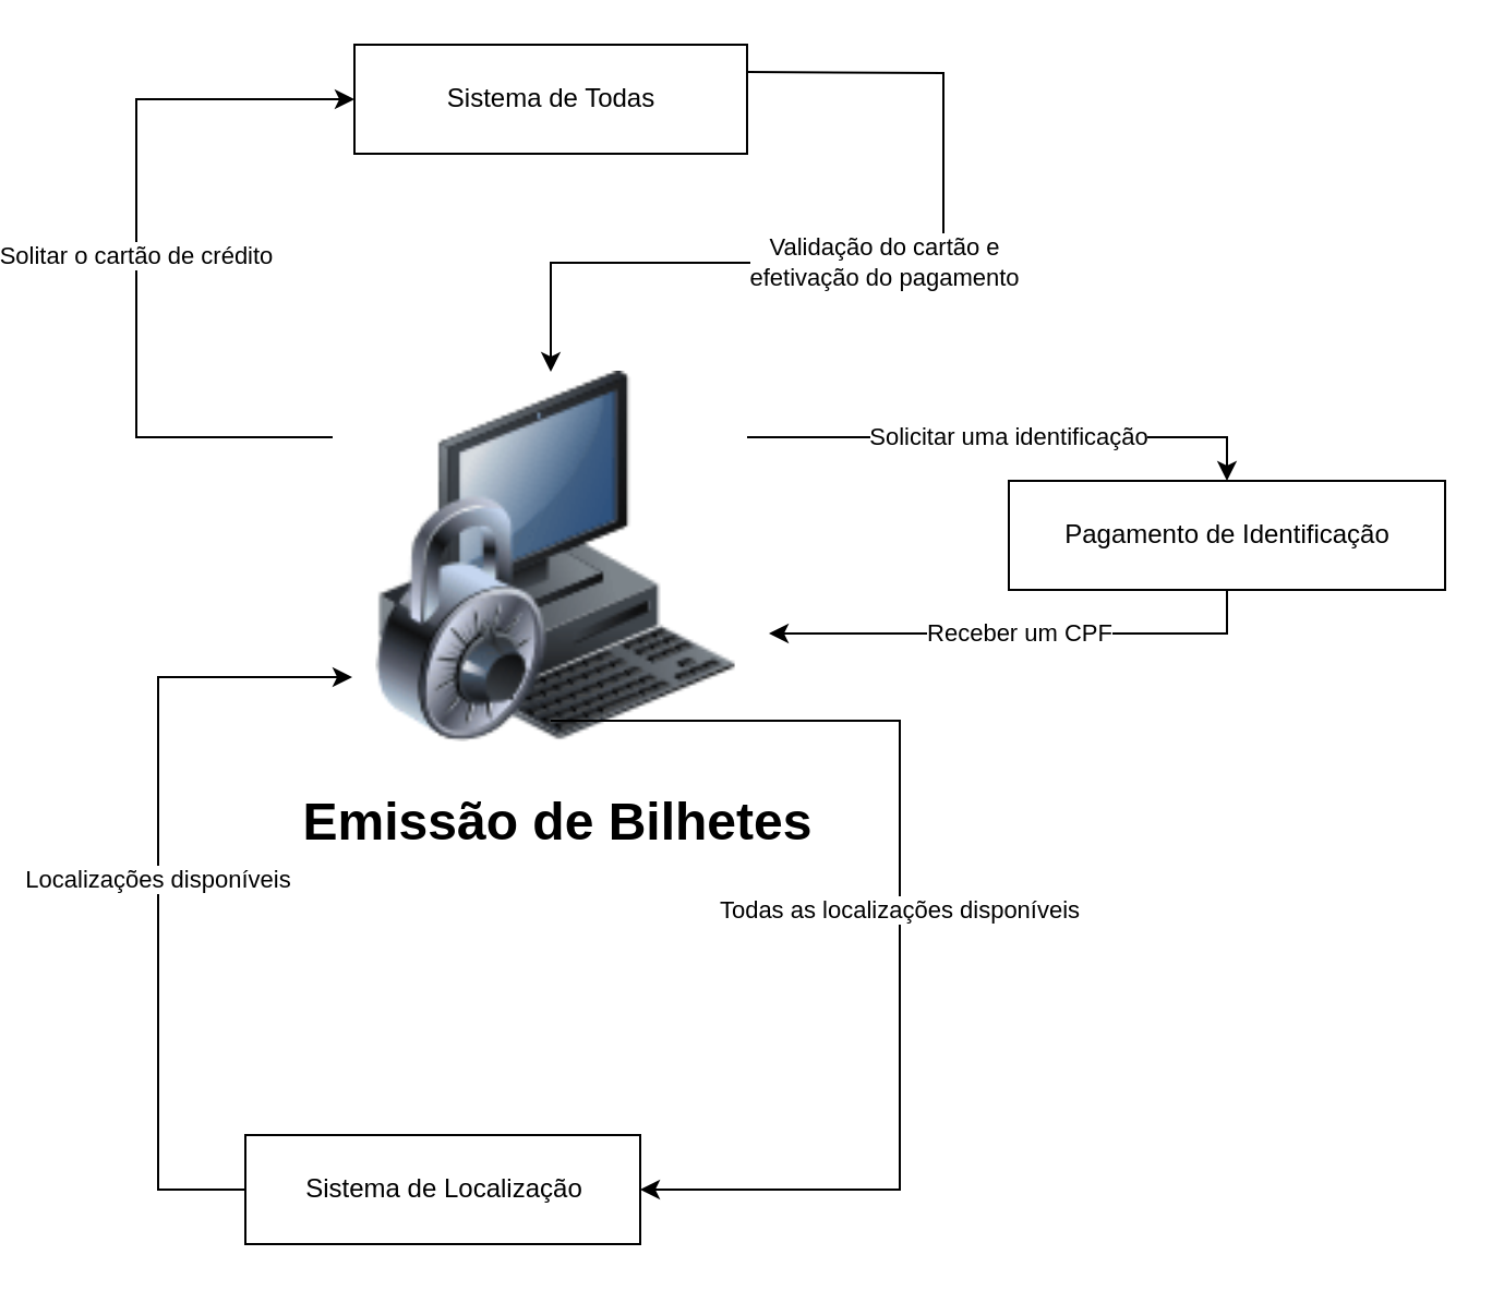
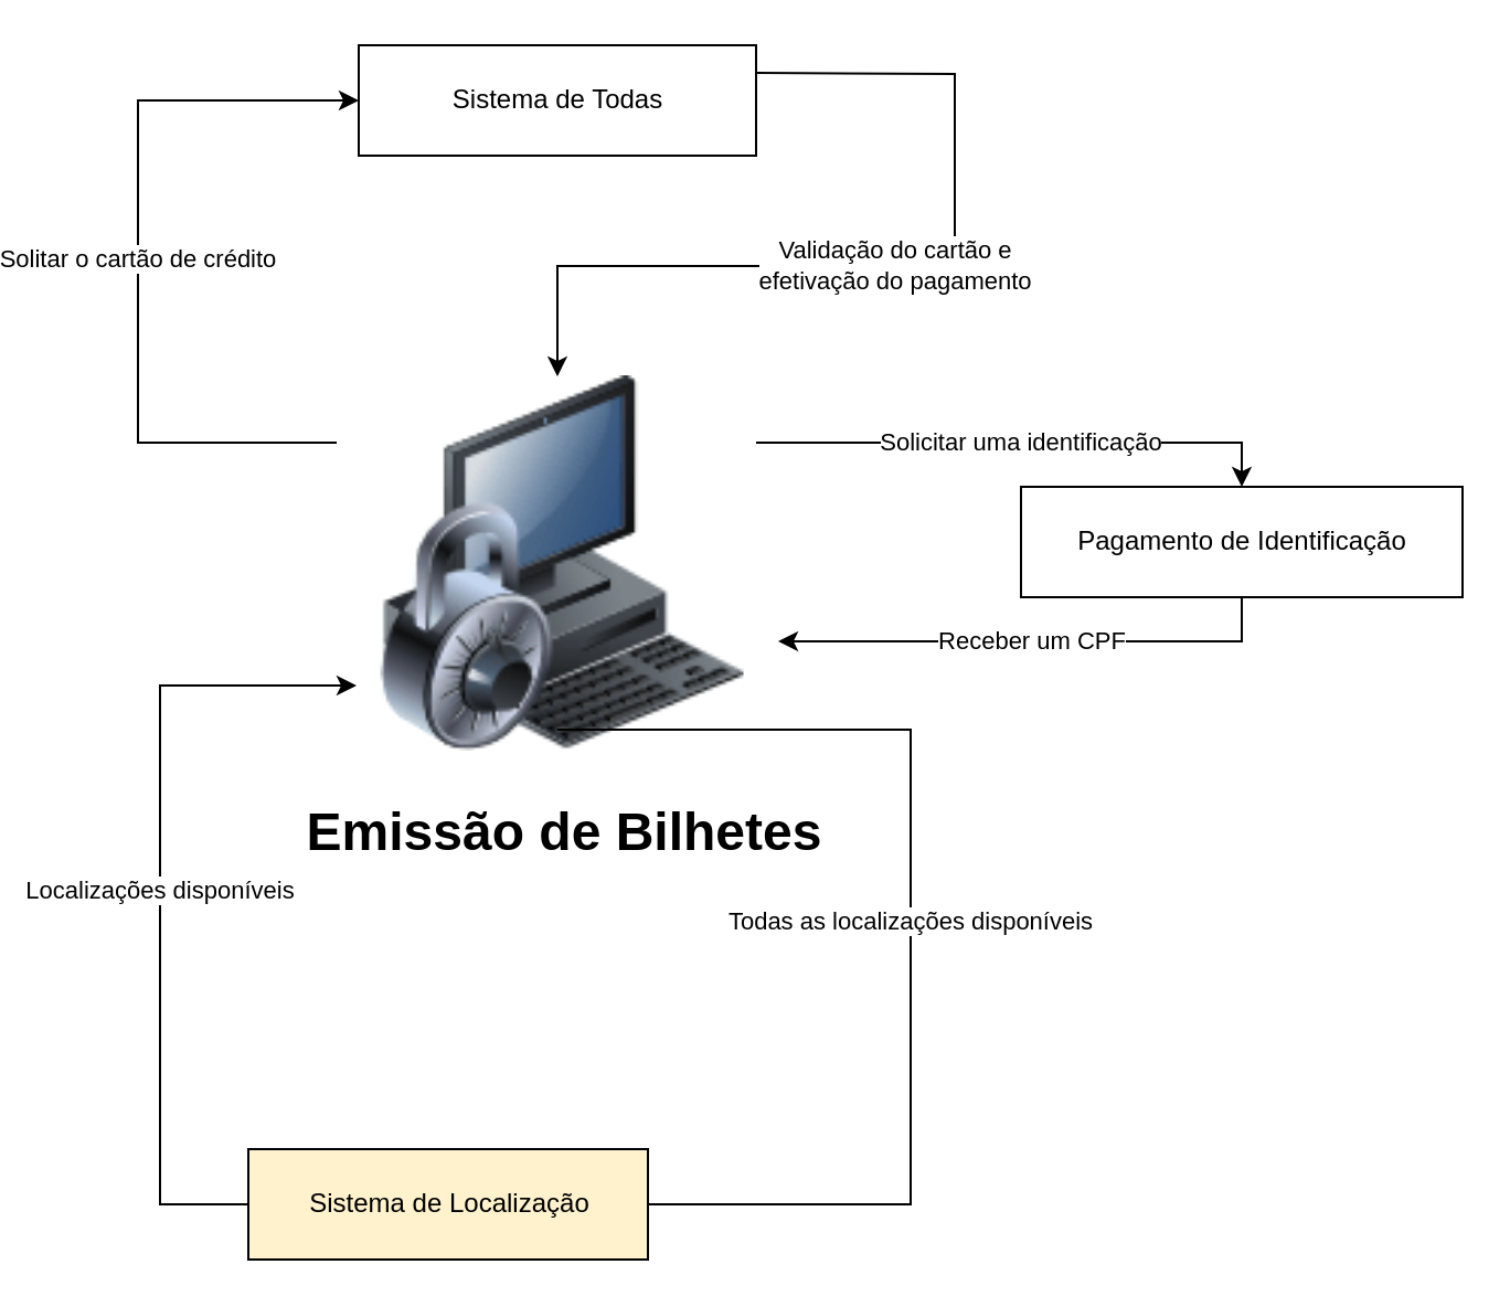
- <mxCell id="5" value="Sistema de Localização" style="html=1;" vertex="1" parent="1"><mxGeometry x="70" y="520" width="181" height="50" as="geometry" /></mxCell>
+ <mxCell id="5" value="Sistema de Localização" style="html=1;fillColor=#fff2cc;" vertex="1" parent="1"><mxGeometry x="70" y="520" width="181" height="50" as="geometry" /></mxCell>
- <mxCell id="8" value="Todas as localizações disponíveis" style="endArrow=classic;html=1;rounded=0;exitX=0.486;exitY=0.941;exitDx=0;exitDy=0;exitPerimeter=0;" edge="1" parent="1" source="2" target="5"><mxGeometry width="50" height="50" relative="1" as="geometry"><mxPoint x="310" y="330" as="sourcePoint" /><mxPoint x="370" y="570" as="targetPoint" /><Array as="points"><mxPoint x="370" y="330" /><mxPoint x="370" y="360" /><mxPoint x="370" y="545" /></Array></mxGeometry></mxCell>
+ <mxCell id="8" value="Todas as localizações disponíveis" style="endArrow=none;html=1;rounded=0;exitX=0.486;exitY=0.941;exitDx=0;exitDy=0;exitPerimeter=0;" edge="1" parent="1" source="2" target="5"><mxGeometry width="50" height="50" relative="1" as="geometry"><mxPoint x="310" y="330" as="sourcePoint" /><mxPoint x="370" y="570" as="targetPoint" /><Array as="points"><mxPoint x="370" y="330" /><mxPoint x="370" y="360" /><mxPoint x="370" y="545" /></Array></mxGeometry></mxCell>
